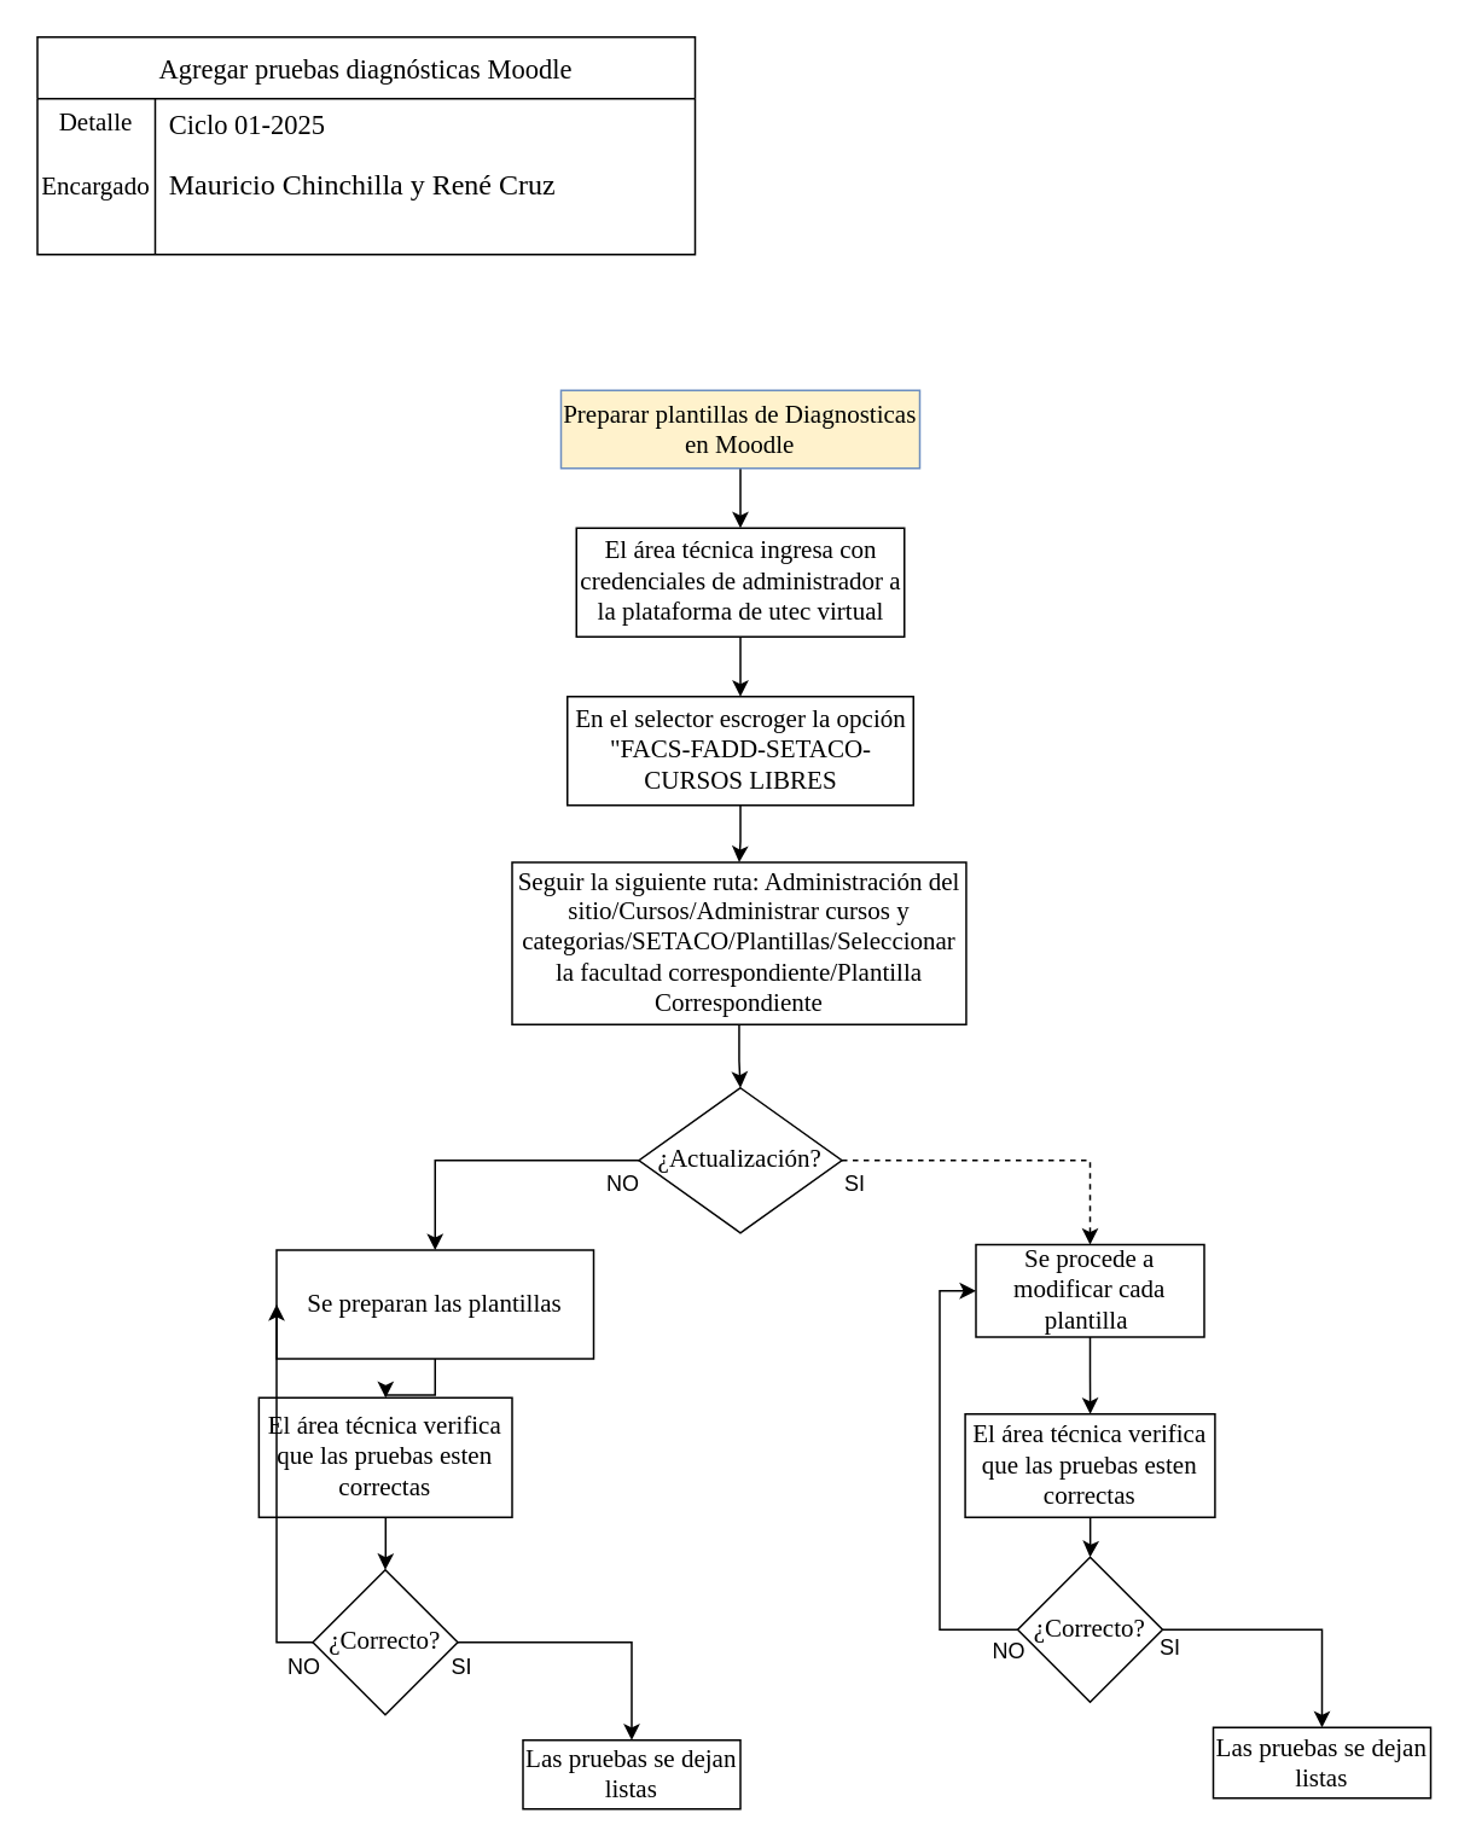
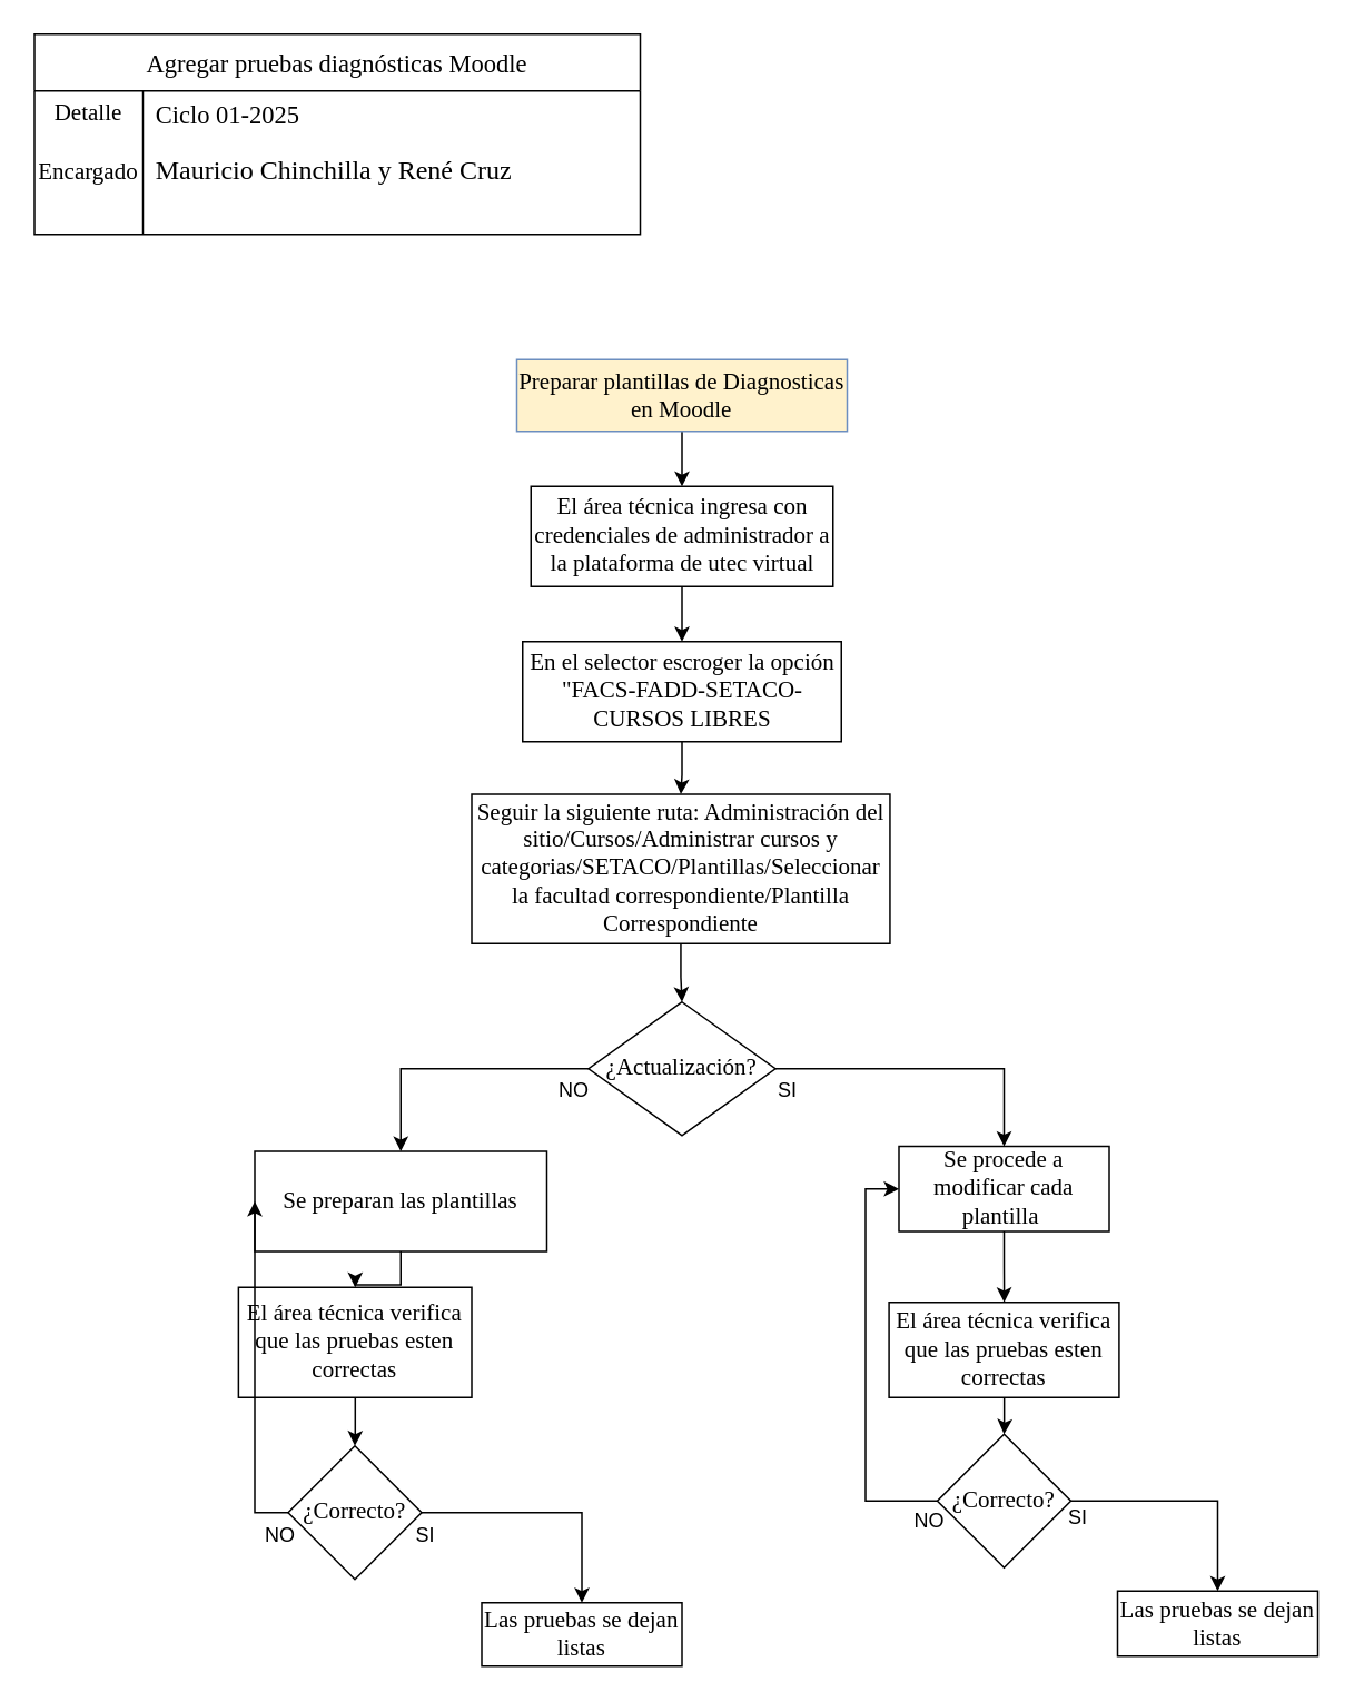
- <mxCell id="21" value="" style="edgeStyle=orthogonalEdgeStyle;rounded=0;orthogonalLoop=1;jettySize=auto;html=1;dashed=1;" edge="1" parent="1" source="22" target="26"><mxGeometry relative="1" as="geometry" /></mxCell>
+ <mxCell id="21" value="" style="edgeStyle=orthogonalEdgeStyle;rounded=0;orthogonalLoop=1;jettySize=auto;html=1;" edge="1" parent="1" source="22" target="26"><mxGeometry relative="1" as="geometry" /></mxCell>
